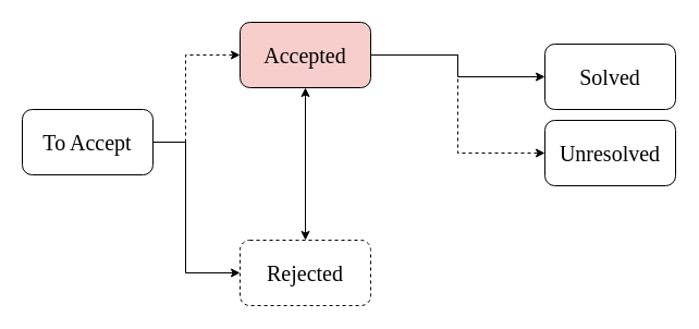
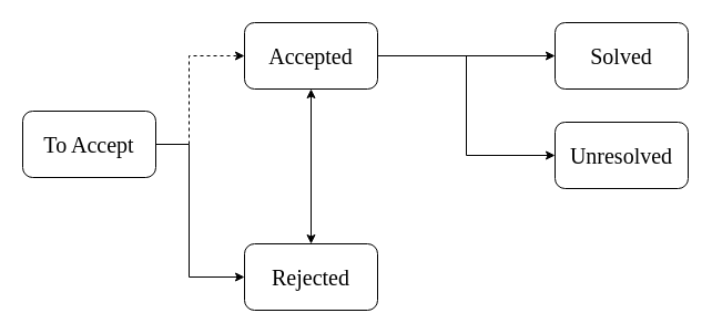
- <mxCell id="7" value="&lt;font style=&quot;font-size: 20px&quot; face=&quot;Verdana&quot;&gt;Accepted&lt;/font&gt;" style="whiteSpace=wrap;html=1;rounded=1;fontFamily=sans-serif;fillColor=#f8cecc;" vertex="1" parent="1"><mxGeometry x="220" y="20" width="120" height="60" as="geometry" /></mxCell>
+ <mxCell id="7" value="&lt;font style=&quot;font-size: 20px&quot; face=&quot;Verdana&quot;&gt;Accepted&lt;/font&gt;" style="whiteSpace=wrap;html=1;rounded=1;fontFamily=sans-serif;" vertex="1" parent="1"><mxGeometry x="220" y="20" width="120" height="60" as="geometry" /></mxCell>
- <mxCell id="9" value="&lt;font style=&quot;font-size: 20px&quot; face=&quot;Verdana&quot;&gt;Solved&lt;/font&gt;" style="whiteSpace=wrap;html=1;rounded=1;fontFamily=sans-serif;" vertex="1" parent="1"><mxGeometry x="500" y="40" width="120" height="60" as="geometry" /></mxCell>
+ <mxCell id="9" value="&lt;font style=&quot;font-size: 20px&quot; face=&quot;Verdana&quot;&gt;Solved&lt;/font&gt;" style="whiteSpace=wrap;html=1;rounded=1;fontFamily=sans-serif;" vertex="1" parent="1"><mxGeometry x="500" y="20" width="120" height="60" as="geometry" /></mxCell>
- <mxCell id="6" value="" style="edgeStyle=orthogonalEdgeStyle;rounded=0;orthogonalLoop=1;jettySize=auto;html=1;dashed=1;" edge="1" parent="1" source="7" target="10"><mxGeometry relative="1" as="geometry"><Array as="points"><mxPoint x="420" y="50" /><mxPoint x="420" y="140" /></Array></mxGeometry></mxCell>
+ <mxCell id="6" value="" style="edgeStyle=orthogonalEdgeStyle;rounded=0;orthogonalLoop=1;jettySize=auto;html=1;" edge="1" parent="1" source="7" target="10"><mxGeometry relative="1" as="geometry"><Array as="points"><mxPoint x="420" y="50" /><mxPoint x="420" y="140" /></Array></mxGeometry></mxCell>
- <mxCell id="8" value="&lt;div&gt;&lt;font style=&quot;font-size: 20px&quot; face=&quot;Verdana&quot;&gt;Rejected&lt;/font&gt;&lt;/div&gt;" style="whiteSpace=wrap;html=1;rounded=1;fontFamily=sans-serif;dashed=1;" vertex="1" parent="1"><mxGeometry x="220" y="220" width="120" height="60" as="geometry" /></mxCell>
+ <mxCell id="8" value="&lt;div&gt;&lt;font style=&quot;font-size: 20px&quot; face=&quot;Verdana&quot;&gt;Rejected&lt;/font&gt;&lt;/div&gt;" style="whiteSpace=wrap;html=1;rounded=1;fontFamily=sans-serif;" vertex="1" parent="1"><mxGeometry x="220" y="220" width="120" height="60" as="geometry" /></mxCell>
